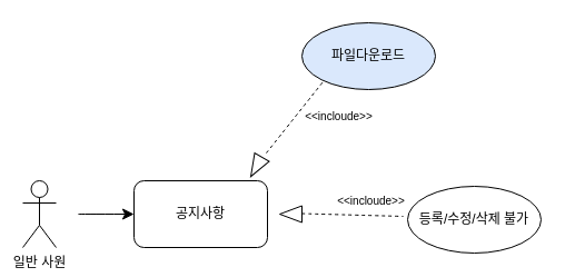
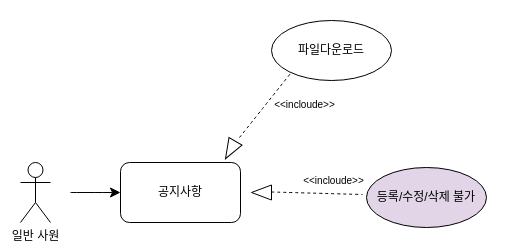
- <mxCell id="2" value="파일다운로드" style="ellipse;whiteSpace=wrap;html=1;fillColor=#dae8fc;" vertex="1" parent="1"><mxGeometry x="271" y="20" width="120" height="60" as="geometry" /></mxCell>
+ <mxCell id="2" value="파일다운로드" style="ellipse;whiteSpace=wrap;html=1;" vertex="1" parent="1"><mxGeometry x="271" y="20" width="120" height="60" as="geometry" /></mxCell>
- <mxCell id="3" value="등록/수정/삭제 불가" style="ellipse;whiteSpace=wrap;html=1;" vertex="1" parent="1"><mxGeometry x="366" y="167" width="120" height="60" as="geometry" /></mxCell>
+ <mxCell id="3" value="등록/수정/삭제 불가" style="ellipse;whiteSpace=wrap;html=1;fillColor=#e1d5e7;" vertex="1" parent="1"><mxGeometry x="366" y="167" width="120" height="60" as="geometry" /></mxCell>
